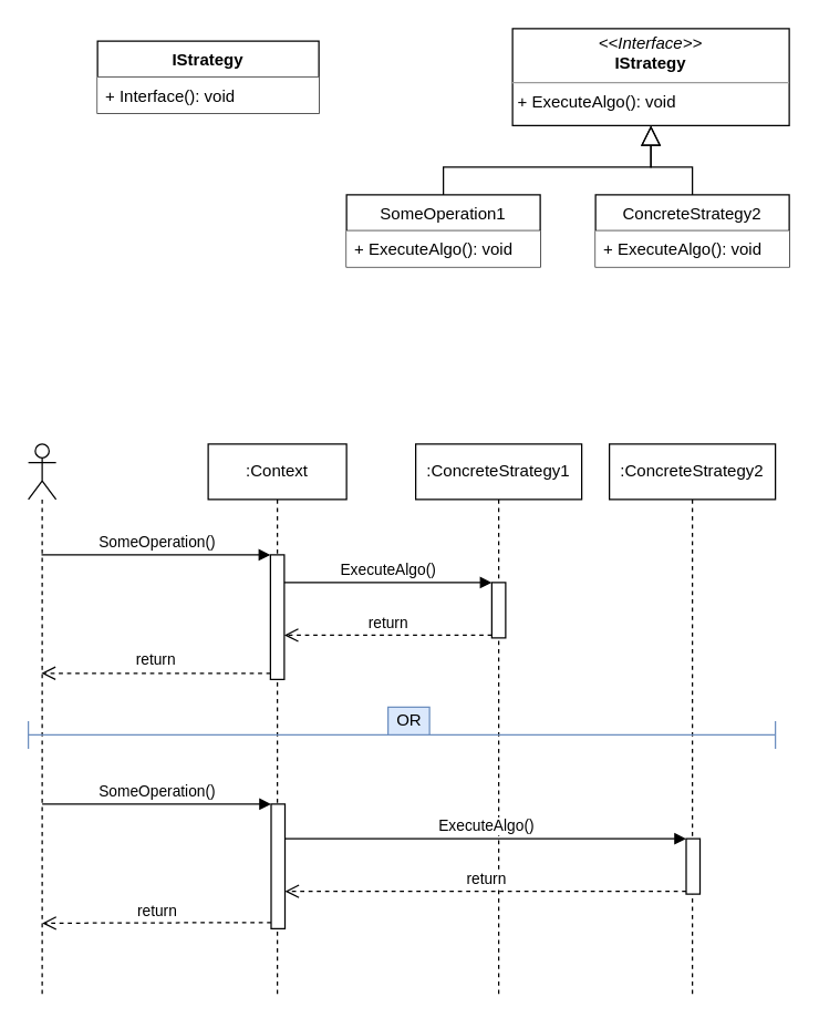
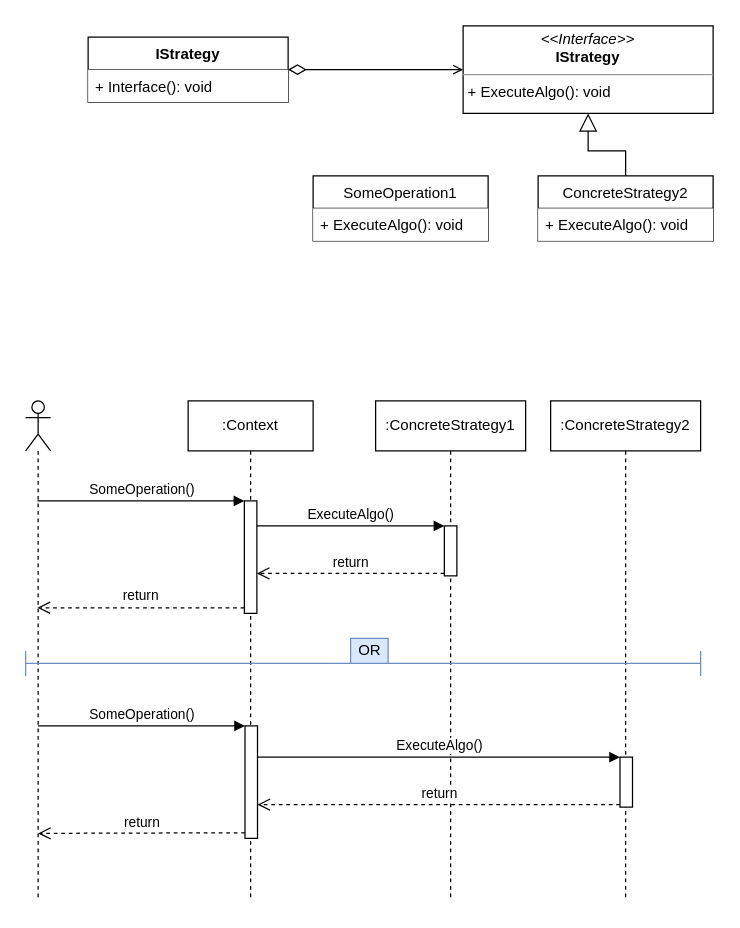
+ <mxCell id="2" style="edgeStyle=orthogonalEdgeStyle;rounded=0;html=1;jettySize=auto;orthogonalLoop=1;endArrow=open;endFill=0;startArrow=diamondThin;startFill=0;startSize=12;endSize=6;" parent="1" source="3" target="5" edge="1"><mxGeometry relative="1" as="geometry" /></mxCell>
- <mxCell id="6" style="edgeStyle=orthogonalEdgeStyle;rounded=0;html=1;jettySize=auto;orthogonalLoop=1;endArrow=block;endFill=0;endSize=12;" parent="1" source="7" target="5" edge="1"><mxGeometry relative="1" as="geometry" /></mxCell>
